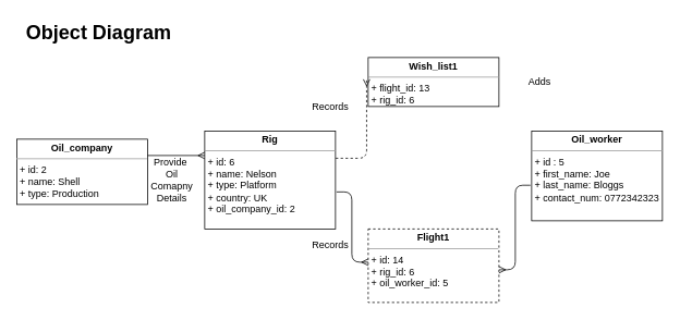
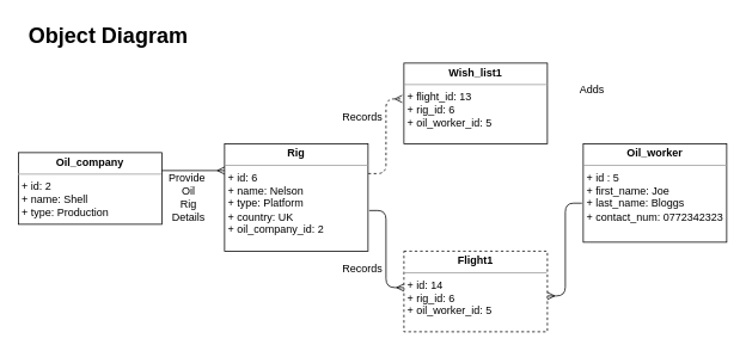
- <mxCell id="2" value="&lt;p style=&quot;margin: 0px ; margin-top: 4px ; text-align: center&quot;&gt;&lt;b&gt;Wish_list1&lt;/b&gt;&lt;/p&gt;&lt;hr size=&quot;1&quot;&gt;&lt;p style=&quot;margin: 0px 0px 0px 4px&quot;&gt;+ flight_id: 13&lt;/p&gt;&lt;p style=&quot;margin: 0px 0px 0px 4px&quot;&gt;+ rig_id: 6&lt;/p&gt;&lt;p style=&quot;margin: 0px 0px 0px 4px&quot;&gt;+ oil_worker_id: 5&lt;/p&gt;&lt;p style=&quot;margin: 0px ; margin-left: 4px&quot;&gt;&lt;br&gt;&lt;/p&gt;" style="verticalAlign=top;align=left;overflow=fill;fontSize=12;fontFamily=Helvetica;html=1;" parent="1" vertex="1"><mxGeometry x="450" y="70" width="160" height="60" as="geometry" /></mxCell>
+ <mxCell id="2" value="&lt;p style=&quot;margin: 0px ; margin-top: 4px ; text-align: center&quot;&gt;&lt;b&gt;Wish_list1&lt;/b&gt;&lt;/p&gt;&lt;hr size=&quot;1&quot;&gt;&lt;p style=&quot;margin: 0px 0px 0px 4px&quot;&gt;+ flight_id: 13&lt;/p&gt;&lt;p style=&quot;margin: 0px 0px 0px 4px&quot;&gt;+ rig_id: 6&lt;/p&gt;&lt;p style=&quot;margin: 0px 0px 0px 4px&quot;&gt;+ oil_worker_id: 5&lt;/p&gt;&lt;p style=&quot;margin: 0px ; margin-left: 4px&quot;&gt;&lt;br&gt;&lt;/p&gt;" style="verticalAlign=top;align=left;overflow=fill;fontSize=12;fontFamily=Helvetica;html=1;" parent="1" vertex="1"><mxGeometry x="450" y="70" width="160" height="90" as="geometry" /></mxCell>
- <mxCell id="14" value="Provide&amp;nbsp;&lt;br&gt;Oil&lt;br&gt;Comapny&lt;br&gt;Details" style="text;html=1;strokeColor=none;fillColor=none;align=center;verticalAlign=middle;whiteSpace=wrap;rounded=0;fontSize=12;" parent="1" vertex="1"><mxGeometry x="190" y="210" width="40" height="20" as="geometry" /></mxCell>
+ <mxCell id="14" value="Provide&amp;nbsp;&lt;br&gt;Oil&lt;br&gt;Rig&lt;br&gt;Details" style="text;html=1;strokeColor=none;fillColor=none;align=center;verticalAlign=middle;whiteSpace=wrap;rounded=0;fontSize=12;" parent="1" vertex="1"><mxGeometry x="190" y="210" width="40" height="20" as="geometry" /></mxCell>
